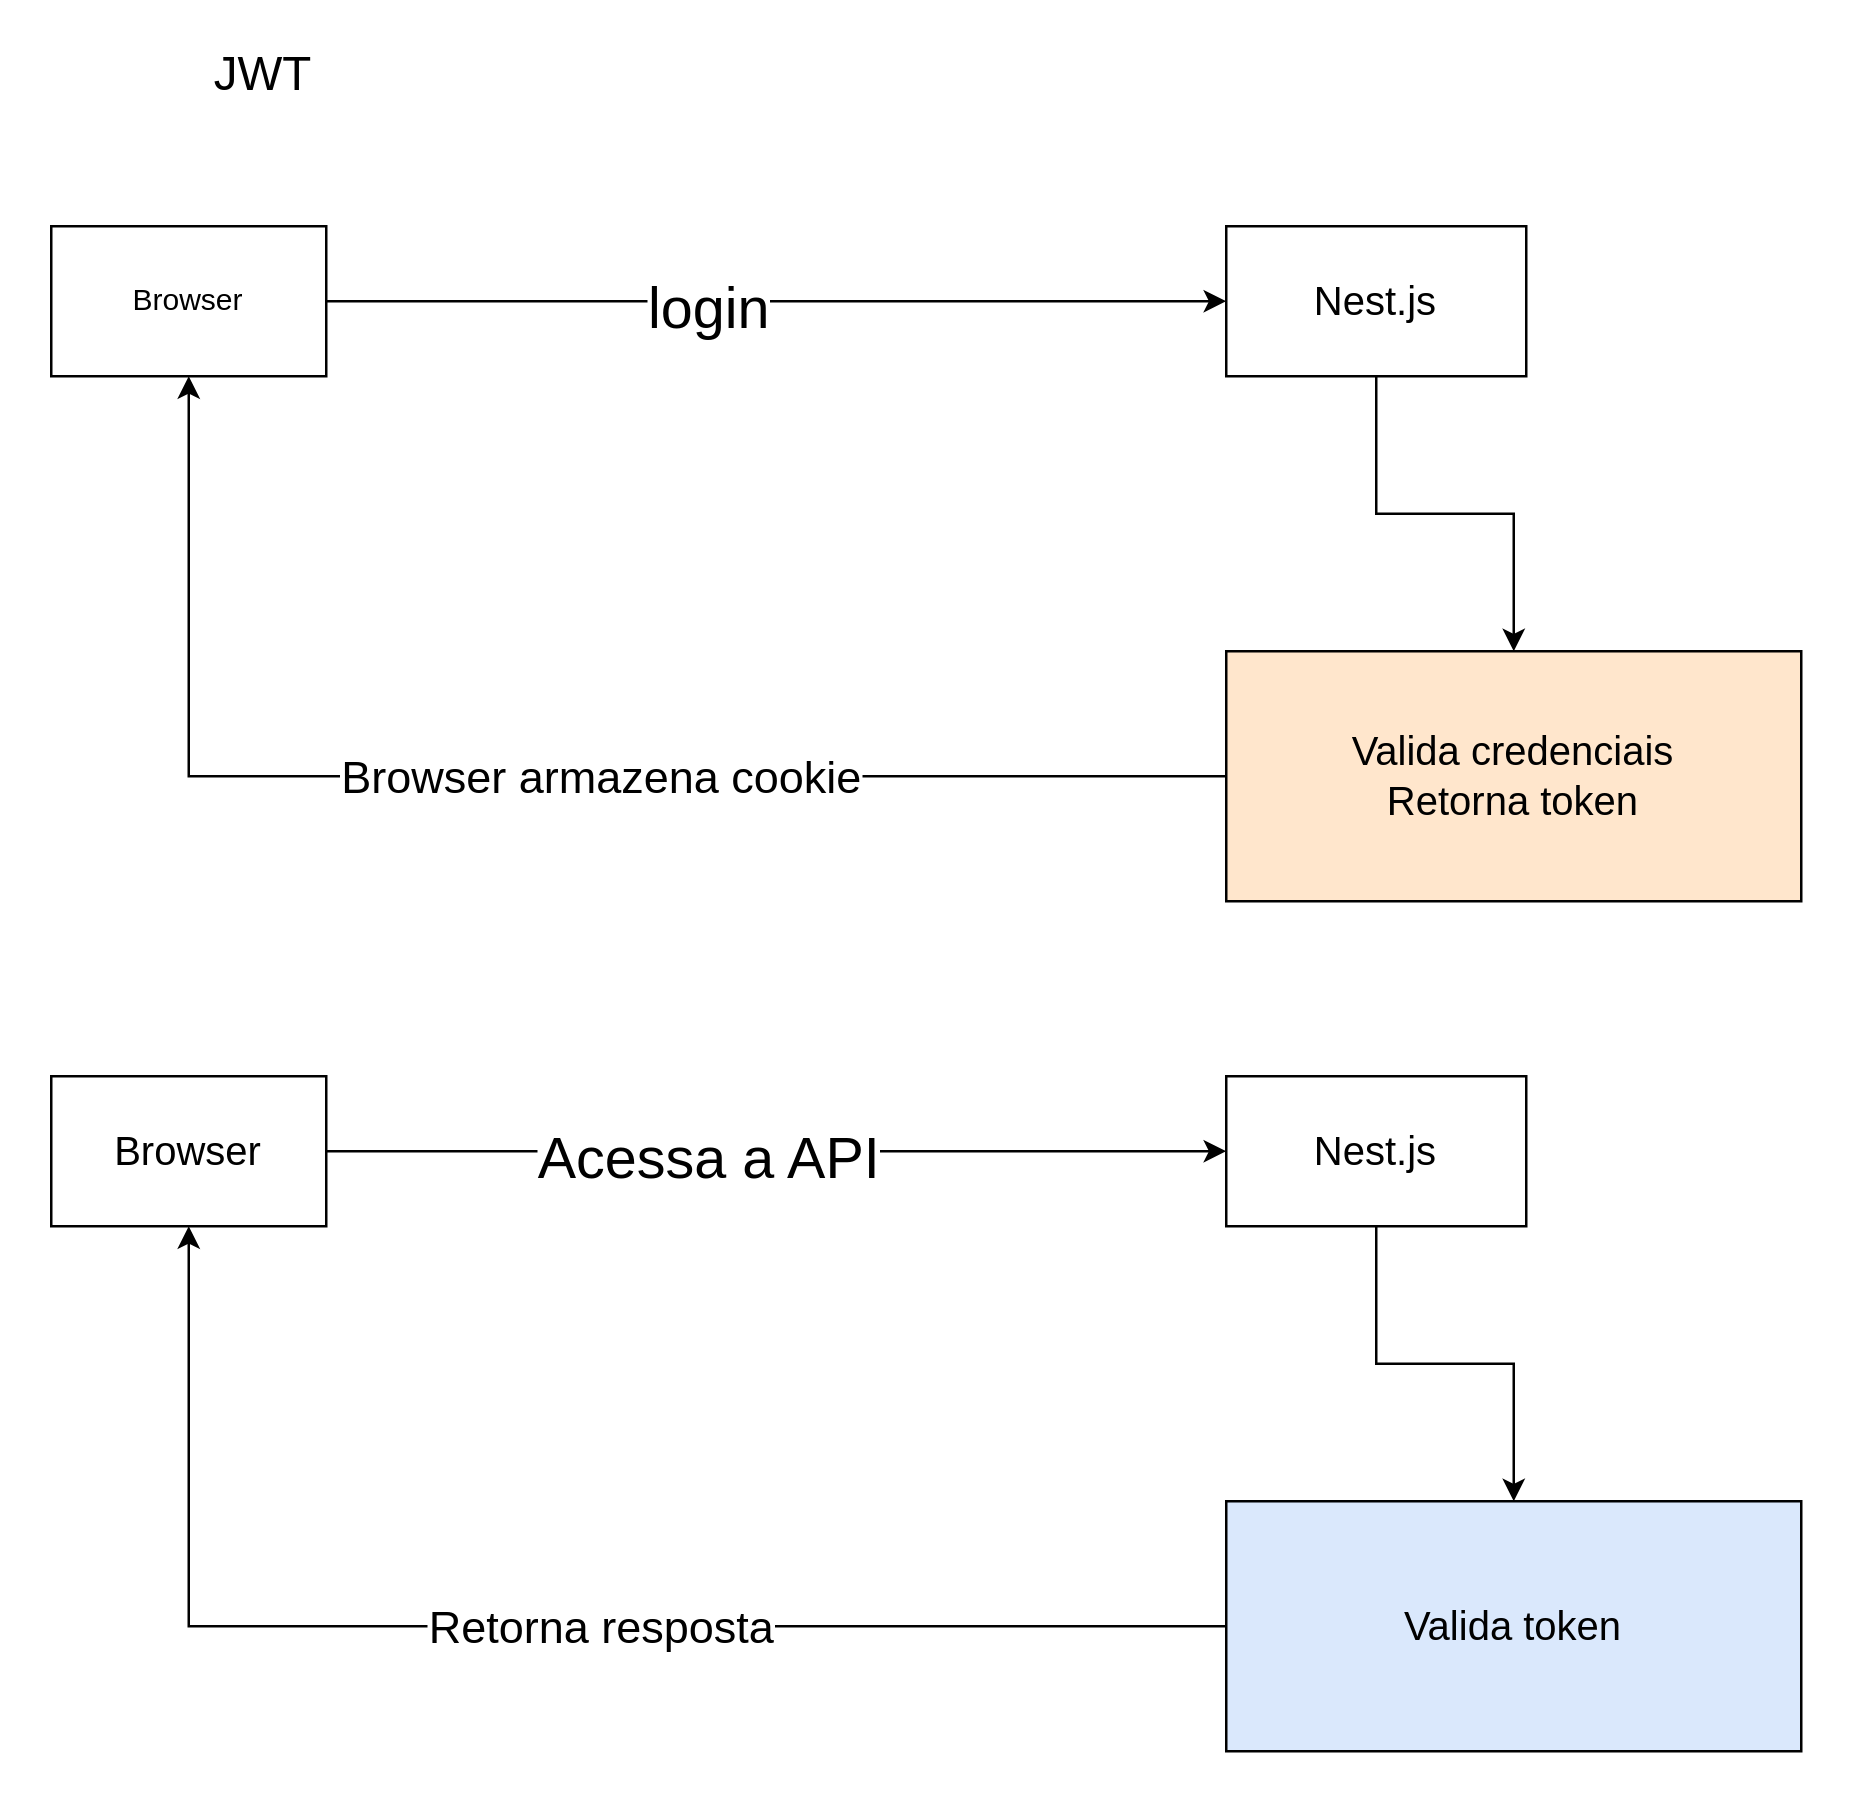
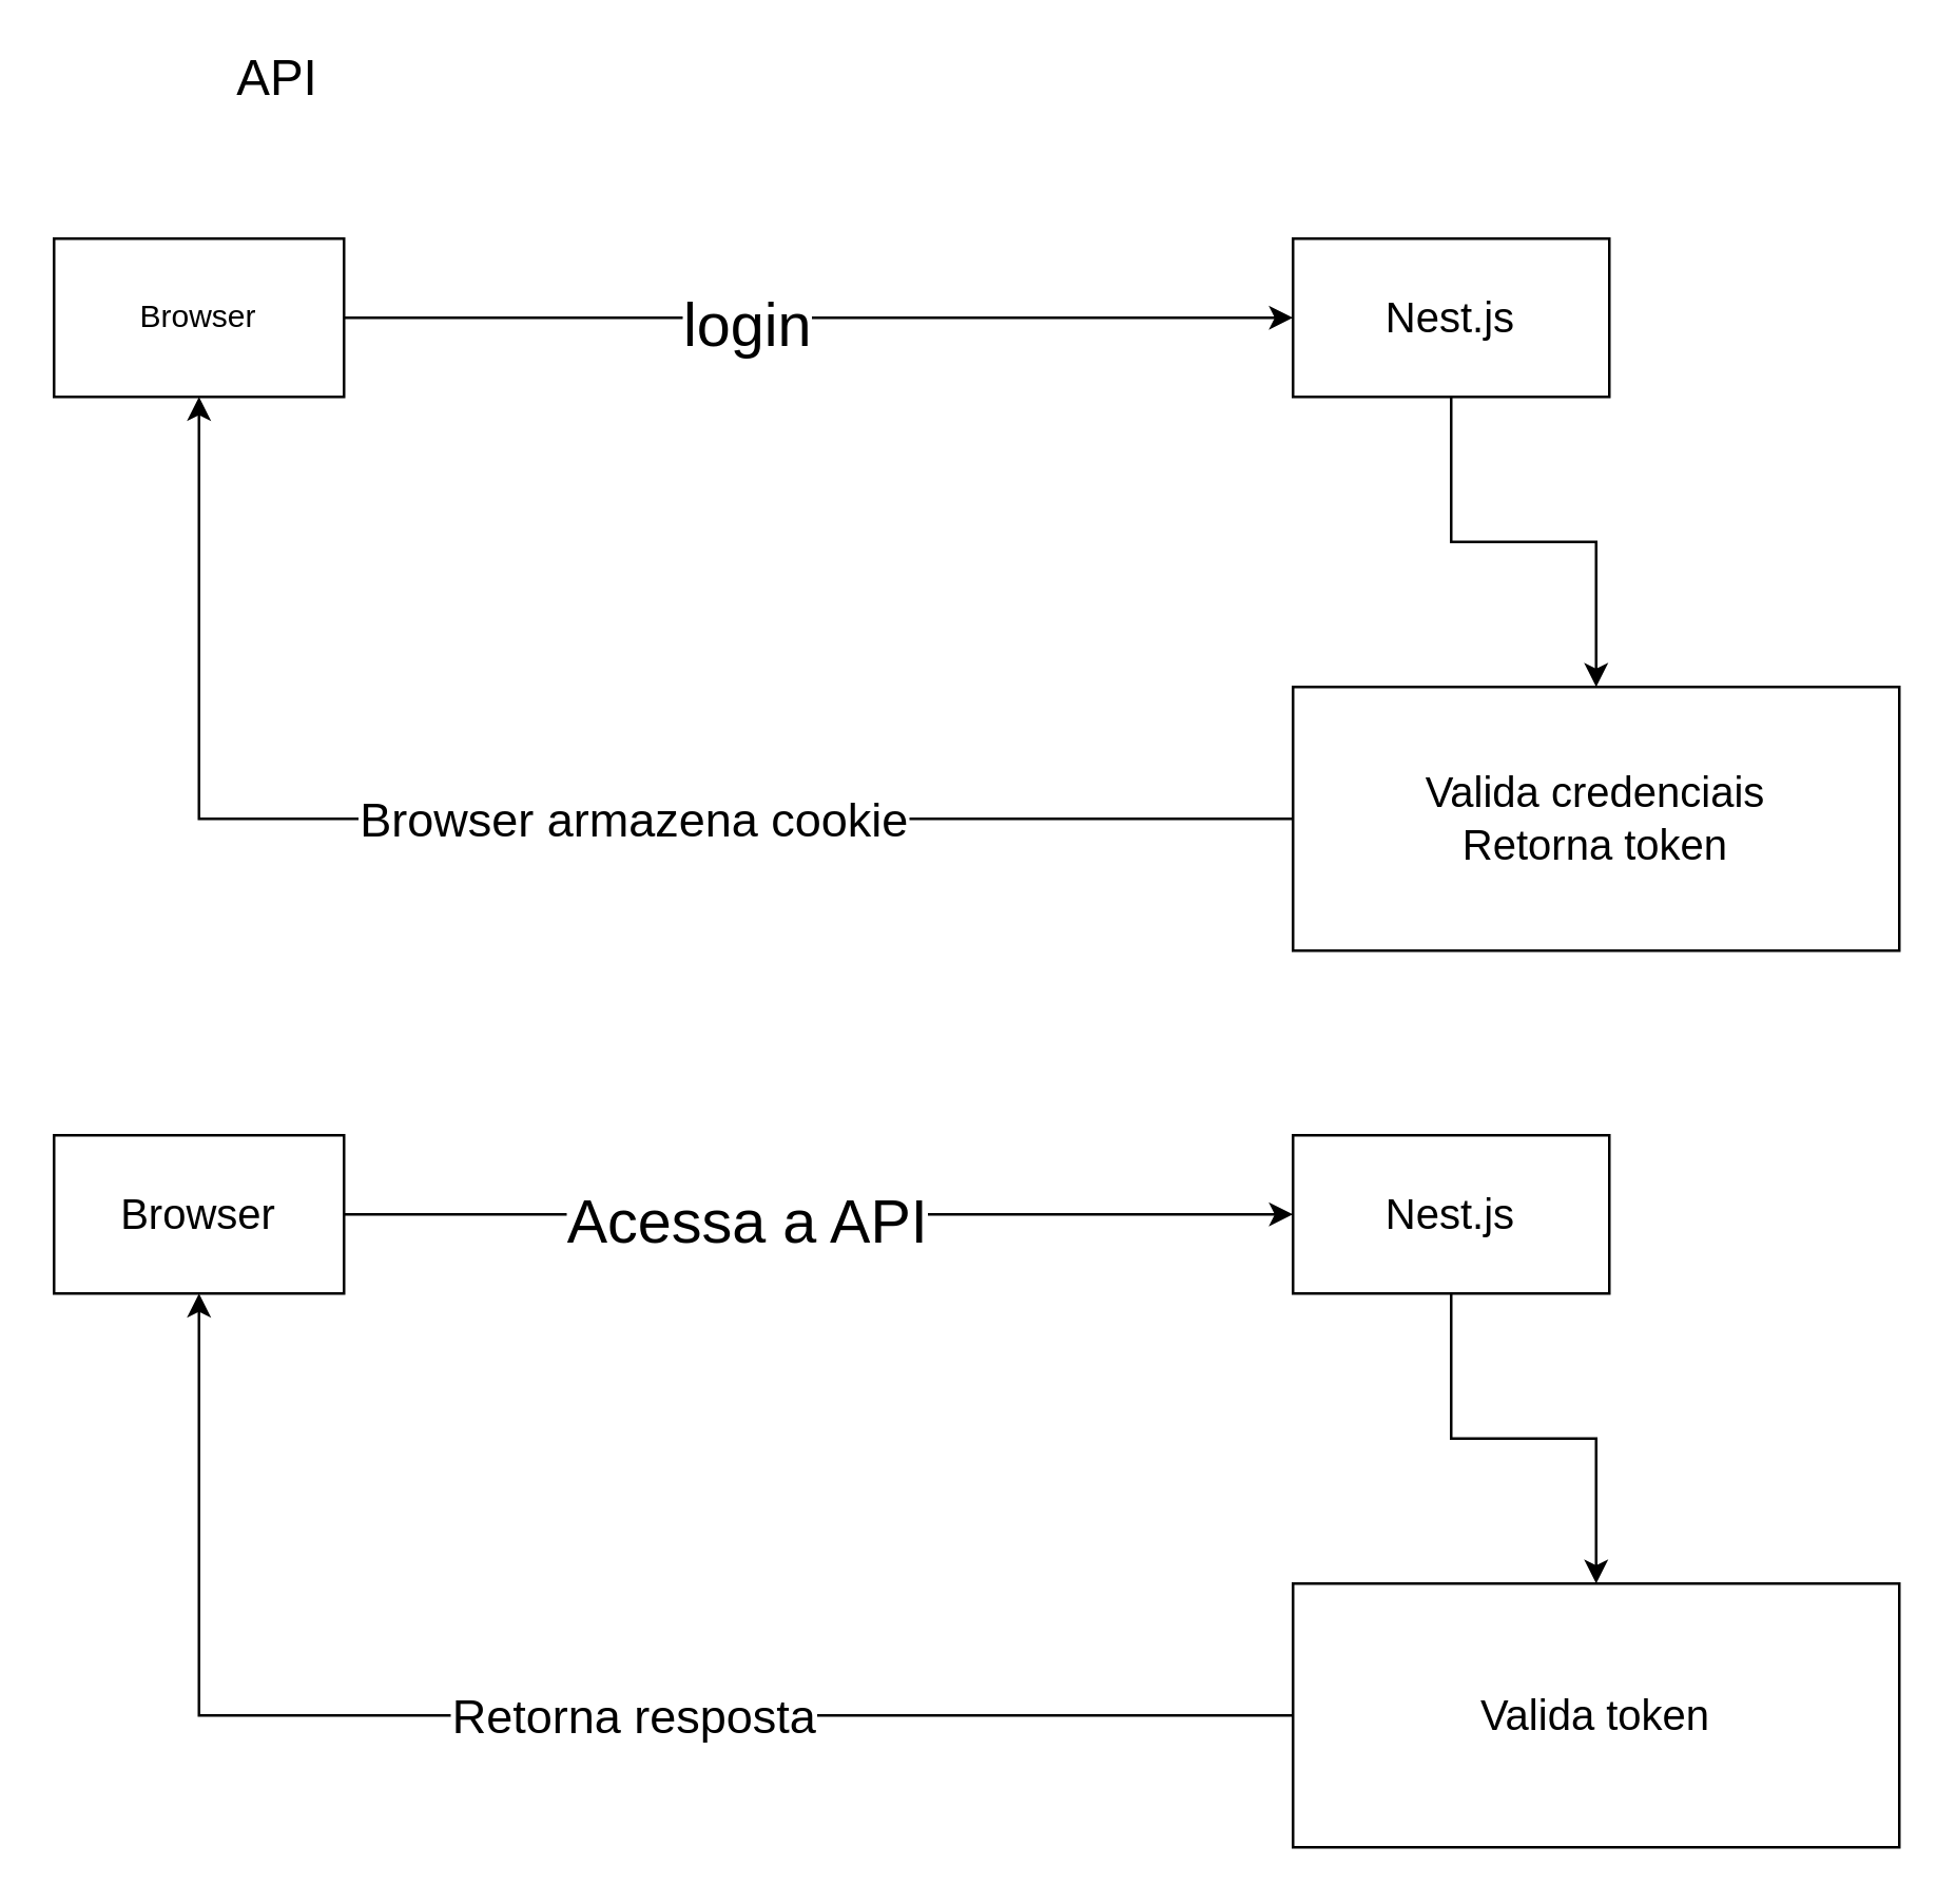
- <mxCell id="10" value="JWT" style="text;html=1;strokeColor=none;fillColor=none;align=center;verticalAlign=middle;whiteSpace=wrap;rounded=0;strokeWidth=0;perimeterSpacing=0;fontSize=19;" parent="1" vertex="1"><mxGeometry x="40" y="20" width="130" height="20" as="geometry" /></mxCell>
+ <mxCell id="10" value="API" style="text;html=1;strokeColor=none;fillColor=none;align=center;verticalAlign=middle;whiteSpace=wrap;rounded=0;strokeWidth=0;perimeterSpacing=0;fontSize=19;" parent="1" vertex="1"><mxGeometry x="40" y="20" width="130" height="20" as="geometry" /></mxCell>
- <mxCell id="9" value="Valida credenciais&lt;br&gt;Retorna token" style="rounded=0;whiteSpace=wrap;html=1;fontSize=16;fillColor=#ffe6cc;" parent="1" vertex="1"><mxGeometry x="490" y="260" width="230" height="100" as="geometry" /></mxCell>
+ <mxCell id="9" value="Valida credenciais&lt;br&gt;Retorna token" style="rounded=0;whiteSpace=wrap;html=1;fontSize=16;" parent="1" vertex="1"><mxGeometry x="490" y="260" width="230" height="100" as="geometry" /></mxCell>
- <mxCell id="18" value="Valida token" style="rounded=0;whiteSpace=wrap;html=1;fontSize=16;fillColor=#dae8fc;" parent="1" vertex="1"><mxGeometry x="490" y="600" width="230" height="100" as="geometry" /></mxCell>
+ <mxCell id="18" value="Valida token" style="rounded=0;whiteSpace=wrap;html=1;fontSize=16;" parent="1" vertex="1"><mxGeometry x="490" y="600" width="230" height="100" as="geometry" /></mxCell>
